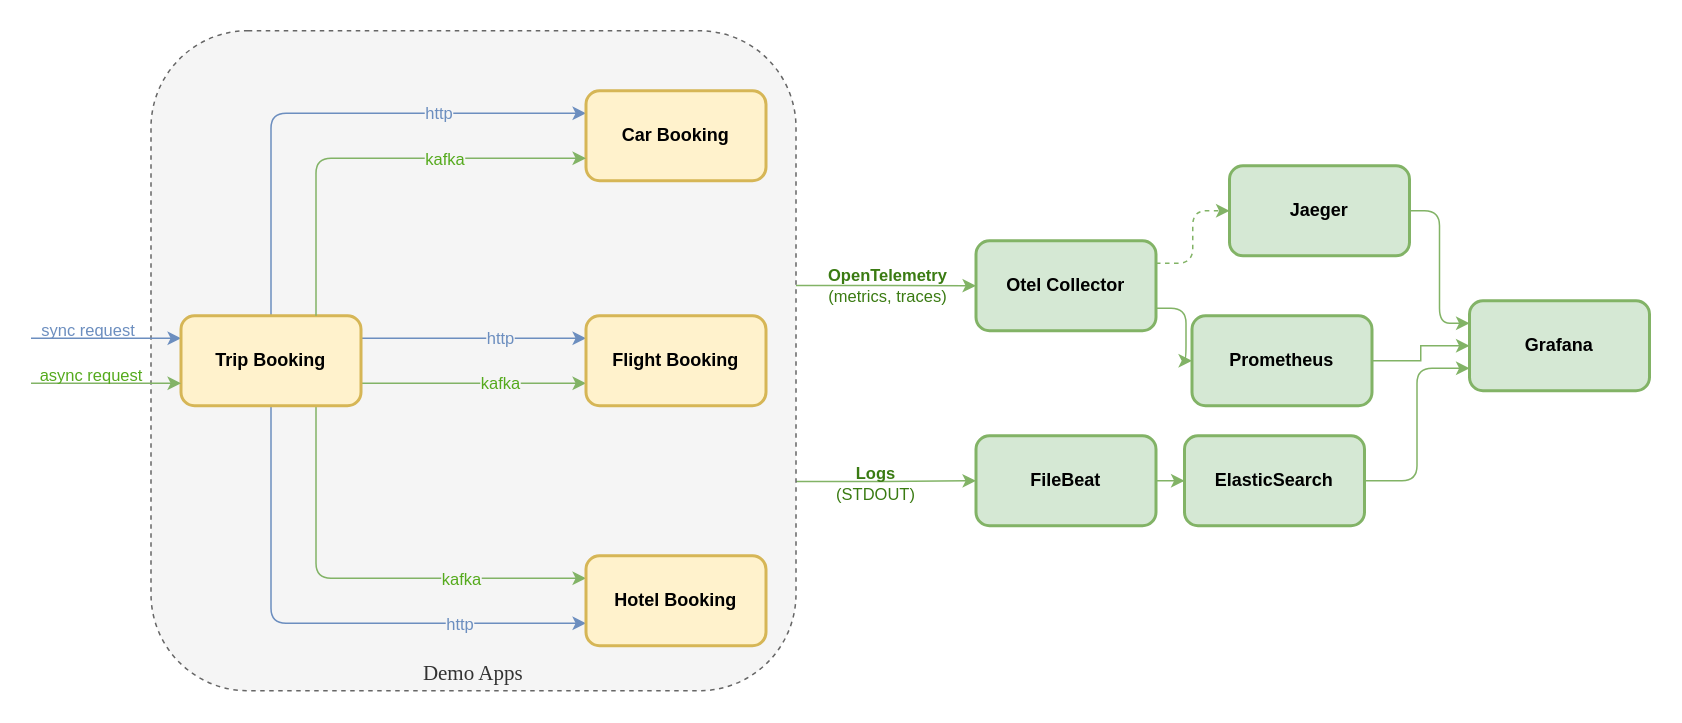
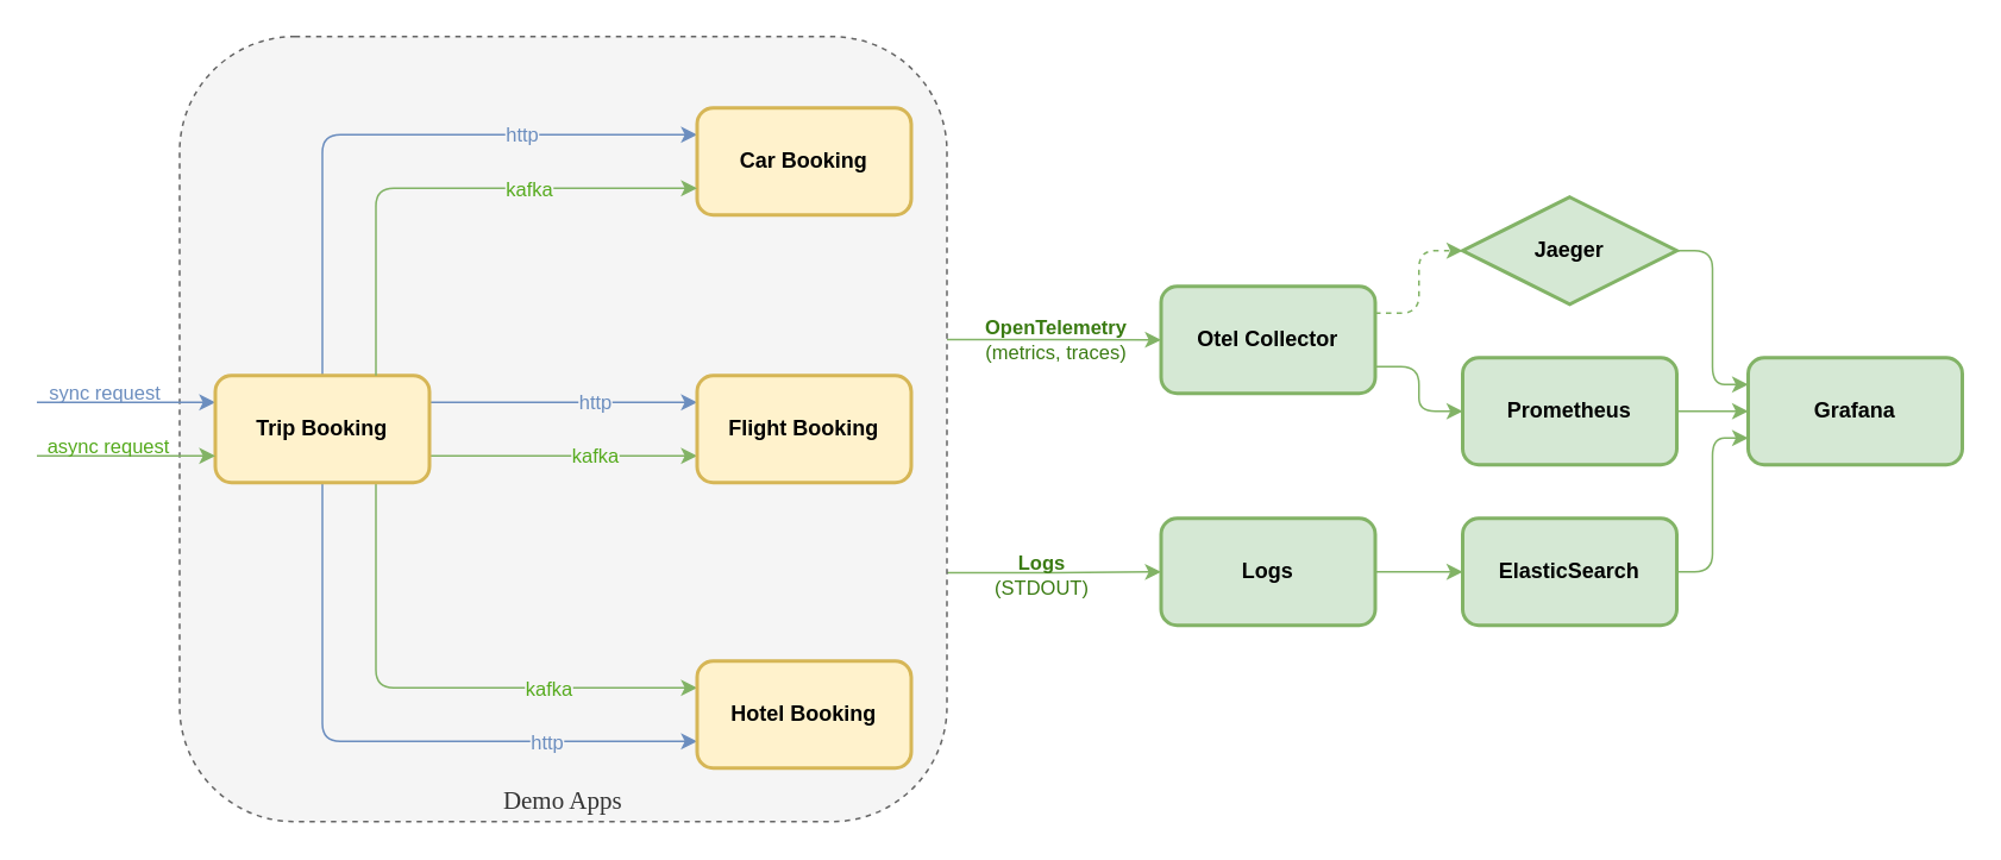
- <mxCell id="33" value="Jaeger" style="rounded=1;whiteSpace=wrap;html=1;fillColor=#d5e8d4;strokeColor=#82b366;strokeWidth=2;fontStyle=1" parent="1" vertex="1"><mxGeometry x="819" y="110" width="120" height="60" as="geometry" /></mxCell>
+ <mxCell id="33" value="Jaeger" style="rhombus;whiteSpace=wrap;html=1;fillColor=#d5e8d4;strokeColor=#82b366;strokeWidth=2;fontStyle=1;" parent="1" vertex="1"><mxGeometry x="819" y="110" width="120" height="60" as="geometry" /></mxCell>
- <mxCell id="35" value="Prometheus" style="rounded=1;whiteSpace=wrap;html=1;fillColor=#d5e8d4;strokeColor=#82b366;strokeWidth=2;fontStyle=1" parent="1" vertex="1"><mxGeometry x="794" y="210" width="120" height="60" as="geometry" /></mxCell>
+ <mxCell id="35" value="Prometheus" style="rounded=1;whiteSpace=wrap;html=1;fillColor=#d5e8d4;strokeColor=#82b366;strokeWidth=2;fontStyle=1" parent="1" vertex="1"><mxGeometry x="819" y="200" width="120" height="60" as="geometry" /></mxCell>
- <mxCell id="31" value="FileBeat" style="rounded=1;whiteSpace=wrap;html=1;fillColor=#d5e8d4;strokeColor=#82b366;strokeWidth=2;fontStyle=1" parent="1" vertex="1"><mxGeometry x="650" y="290" width="120" height="60" as="geometry" /></mxCell>
+ <mxCell id="31" value="Logs" style="rounded=1;whiteSpace=wrap;html=1;fillColor=#d5e8d4;strokeColor=#82b366;strokeWidth=2;fontStyle=1" parent="1" vertex="1"><mxGeometry x="650" y="290" width="120" height="60" as="geometry" /></mxCell>
- <mxCell id="37" value="ElasticSearch" style="rounded=1;whiteSpace=wrap;html=1;fillColor=#d5e8d4;strokeColor=#82b366;strokeWidth=2;fontStyle=1" parent="1" vertex="1"><mxGeometry x="789" y="290" width="120" height="60" as="geometry" /></mxCell>
+ <mxCell id="37" value="ElasticSearch" style="rounded=1;whiteSpace=wrap;html=1;fillColor=#d5e8d4;strokeColor=#82b366;strokeWidth=2;fontStyle=1" parent="1" vertex="1"><mxGeometry x="819" y="290" width="120" height="60" as="geometry" /></mxCell>
